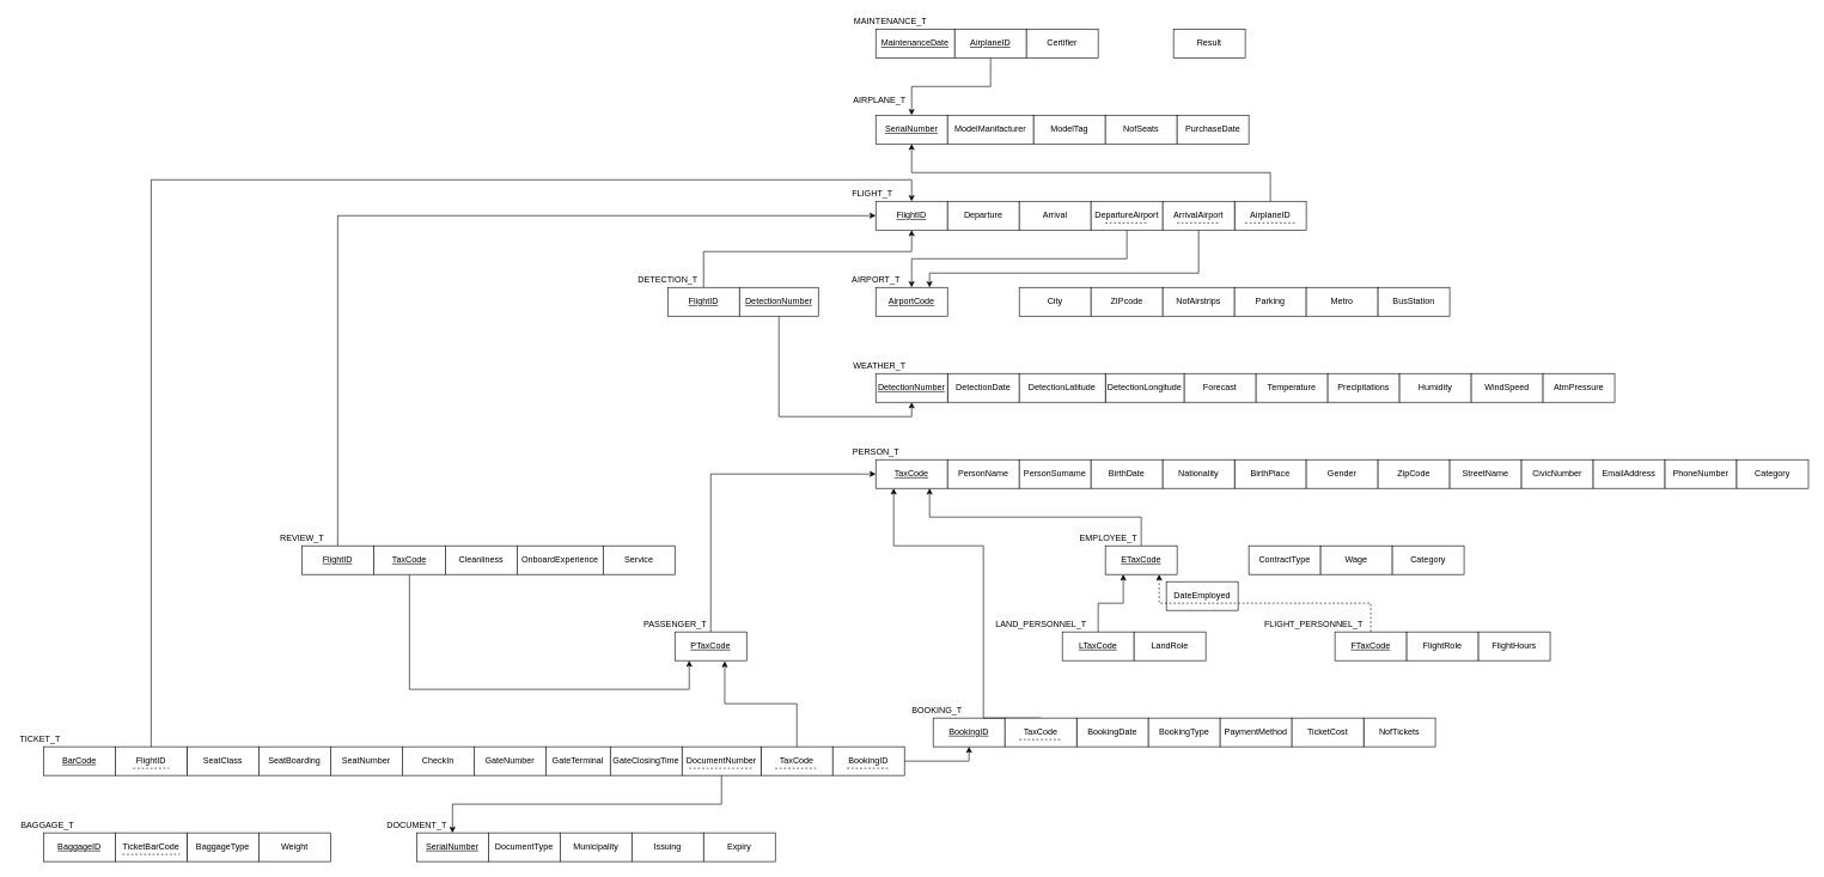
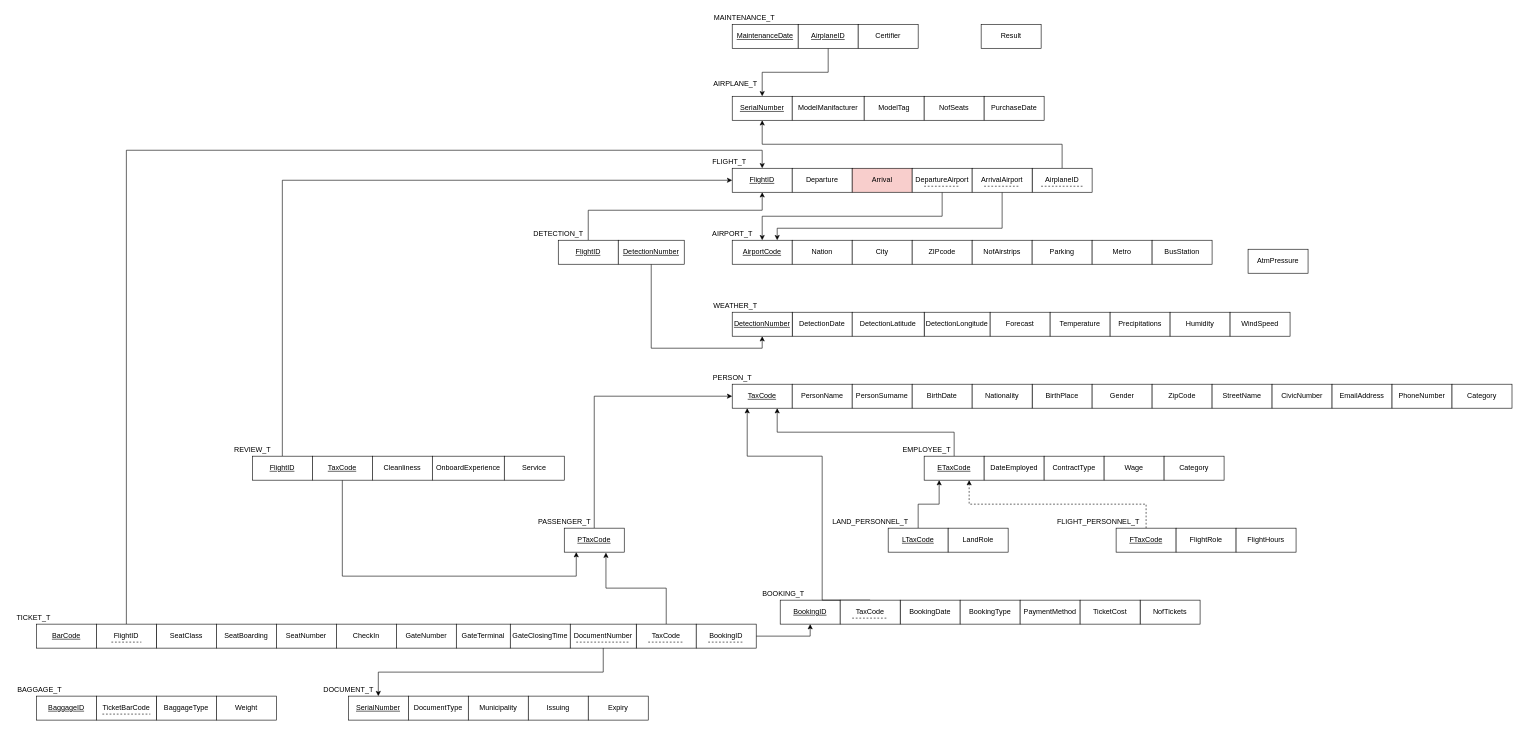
- <mxCell id="5" value="Arrival" style="whiteSpace=wrap;html=1;align=center;" vertex="1" parent="1"><mxGeometry x="1420" y="280" width="100" height="40" as="geometry" /></mxCell>
+ <mxCell id="5" value="Arrival" style="whiteSpace=wrap;html=1;align=center;fillColor=#f8cecc;" vertex="1" parent="1"><mxGeometry x="1420" y="280" width="100" height="40" as="geometry" /></mxCell>
+ <mxCell id="7" value="Nation" style="whiteSpace=wrap;html=1;align=center;" vertex="1" parent="1"><mxGeometry x="1320" y="400" width="100" height="40" as="geometry" /></mxCell>
- <mxCell id="41" value="AtmPressure" style="whiteSpace=wrap;html=1;align=center;" vertex="1" parent="1"><mxGeometry x="2150" y="520" width="100" height="40" as="geometry" /></mxCell>
+ <mxCell id="41" value="AtmPressure" style="whiteSpace=wrap;html=1;align=center;" vertex="1" parent="1"><mxGeometry x="2080" y="415" width="100" height="40" as="geometry" /></mxCell>
- <mxCell id="76" value="DateEmployed" style="whiteSpace=wrap;html=1;align=center;" vertex="1" parent="1"><mxGeometry x="1625" y="810" width="100" height="40" as="geometry" /></mxCell>
+ <mxCell id="76" value="DateEmployed" style="whiteSpace=wrap;html=1;align=center;" vertex="1" parent="1"><mxGeometry x="1640" y="760" width="100" height="40" as="geometry" /></mxCell>
